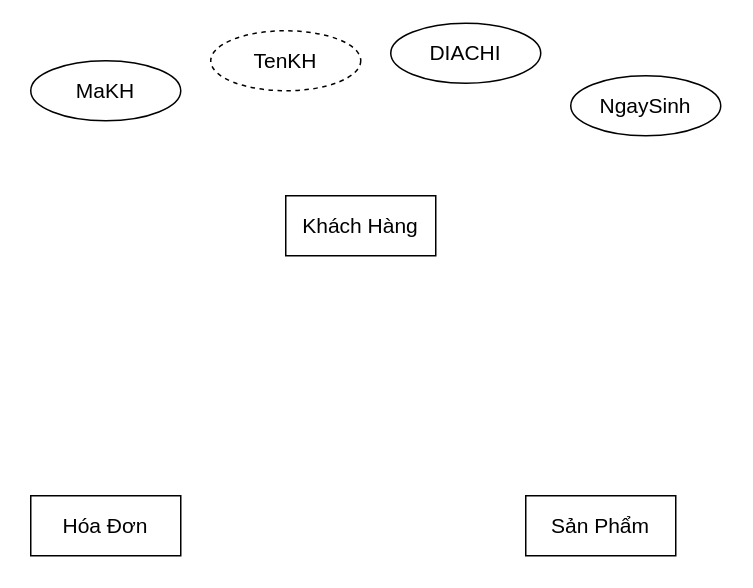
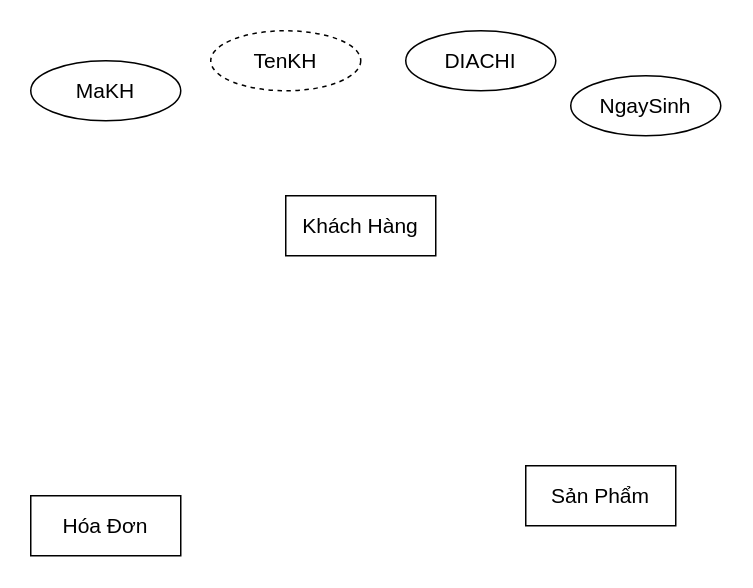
- <mxCell id="5" value="&lt;font style=&quot;font-size: 14px&quot;&gt;DIACHI&lt;/font&gt;" style="ellipse;whiteSpace=wrap;html=1;align=center;" vertex="1" parent="1"><mxGeometry x="260" y="15" width="100" height="40" as="geometry" /></mxCell>
+ <mxCell id="5" value="&lt;font style=&quot;font-size: 14px&quot;&gt;DIACHI&lt;/font&gt;" style="ellipse;whiteSpace=wrap;html=1;align=center;" vertex="1" parent="1"><mxGeometry x="270" y="20" width="100" height="40" as="geometry" /></mxCell>
- <mxCell id="8" value="&lt;font style=&quot;font-size: 14px&quot;&gt;Sản Phẩm&lt;/font&gt;" style="whiteSpace=wrap;html=1;align=center;" vertex="1" parent="1"><mxGeometry x="350" y="330" width="100" height="40" as="geometry" /></mxCell>
+ <mxCell id="8" value="&lt;font style=&quot;font-size: 14px&quot;&gt;Sản Phẩm&lt;/font&gt;" style="whiteSpace=wrap;html=1;align=center;" vertex="1" parent="1"><mxGeometry x="350" y="310" width="100" height="40" as="geometry" /></mxCell>
